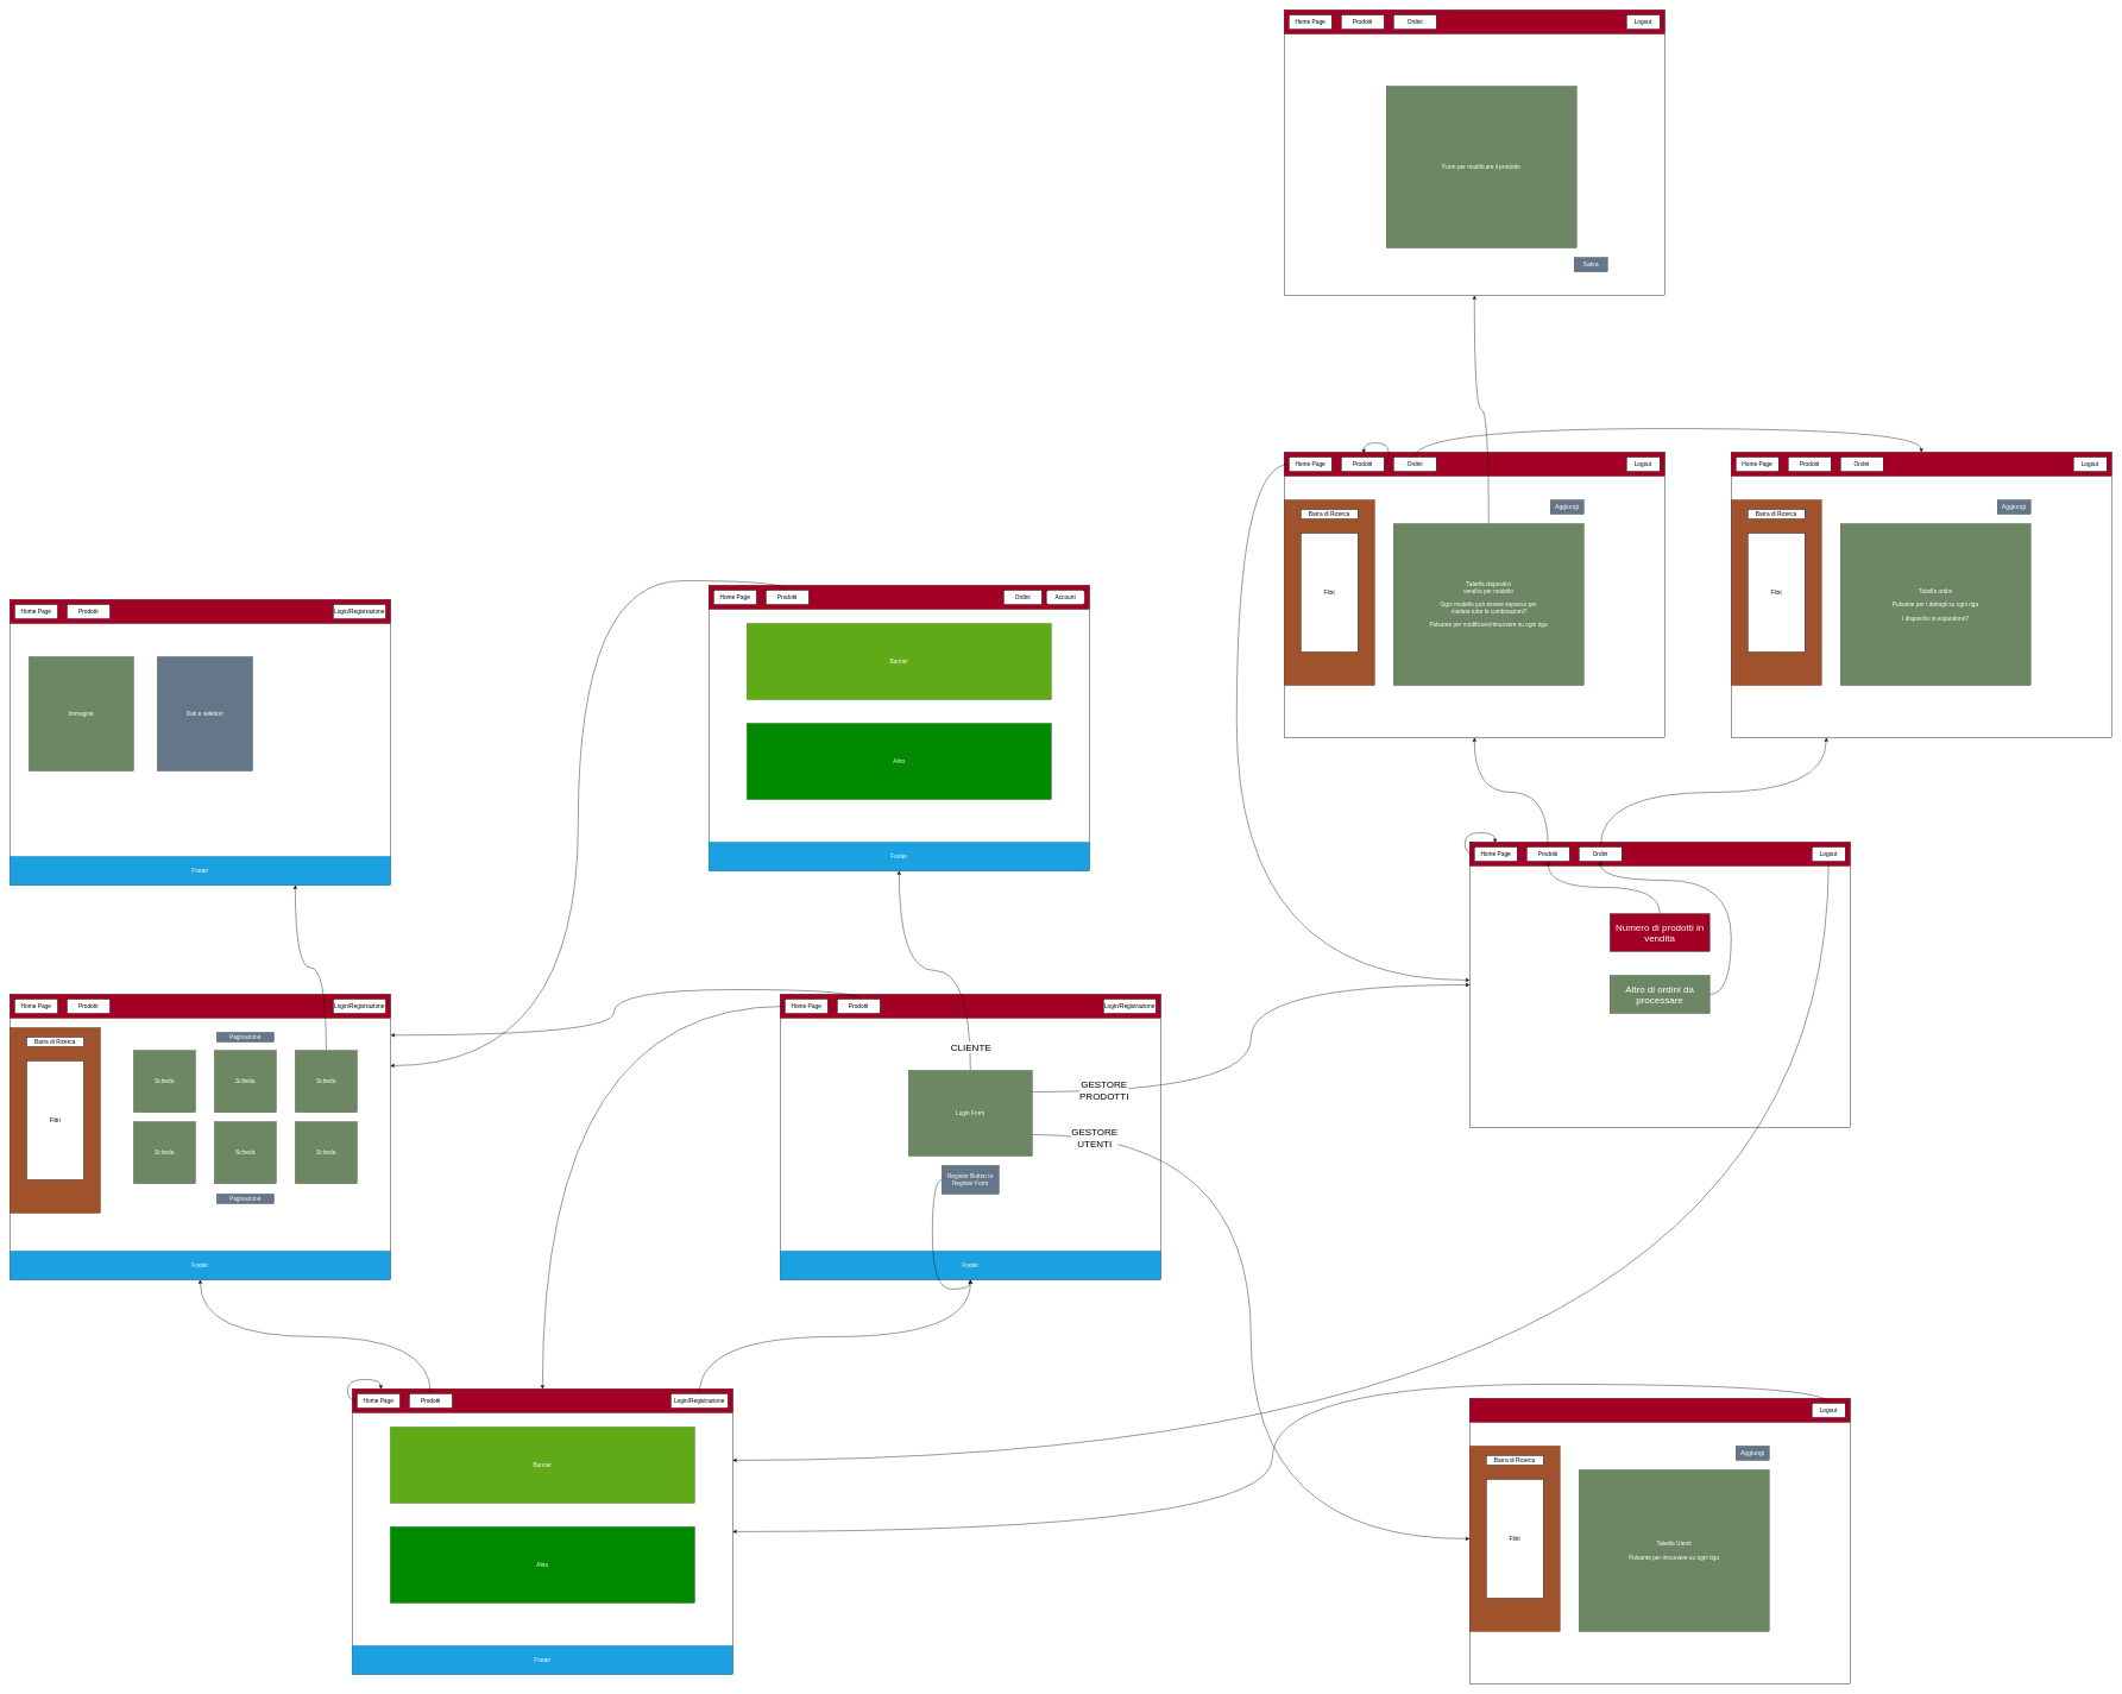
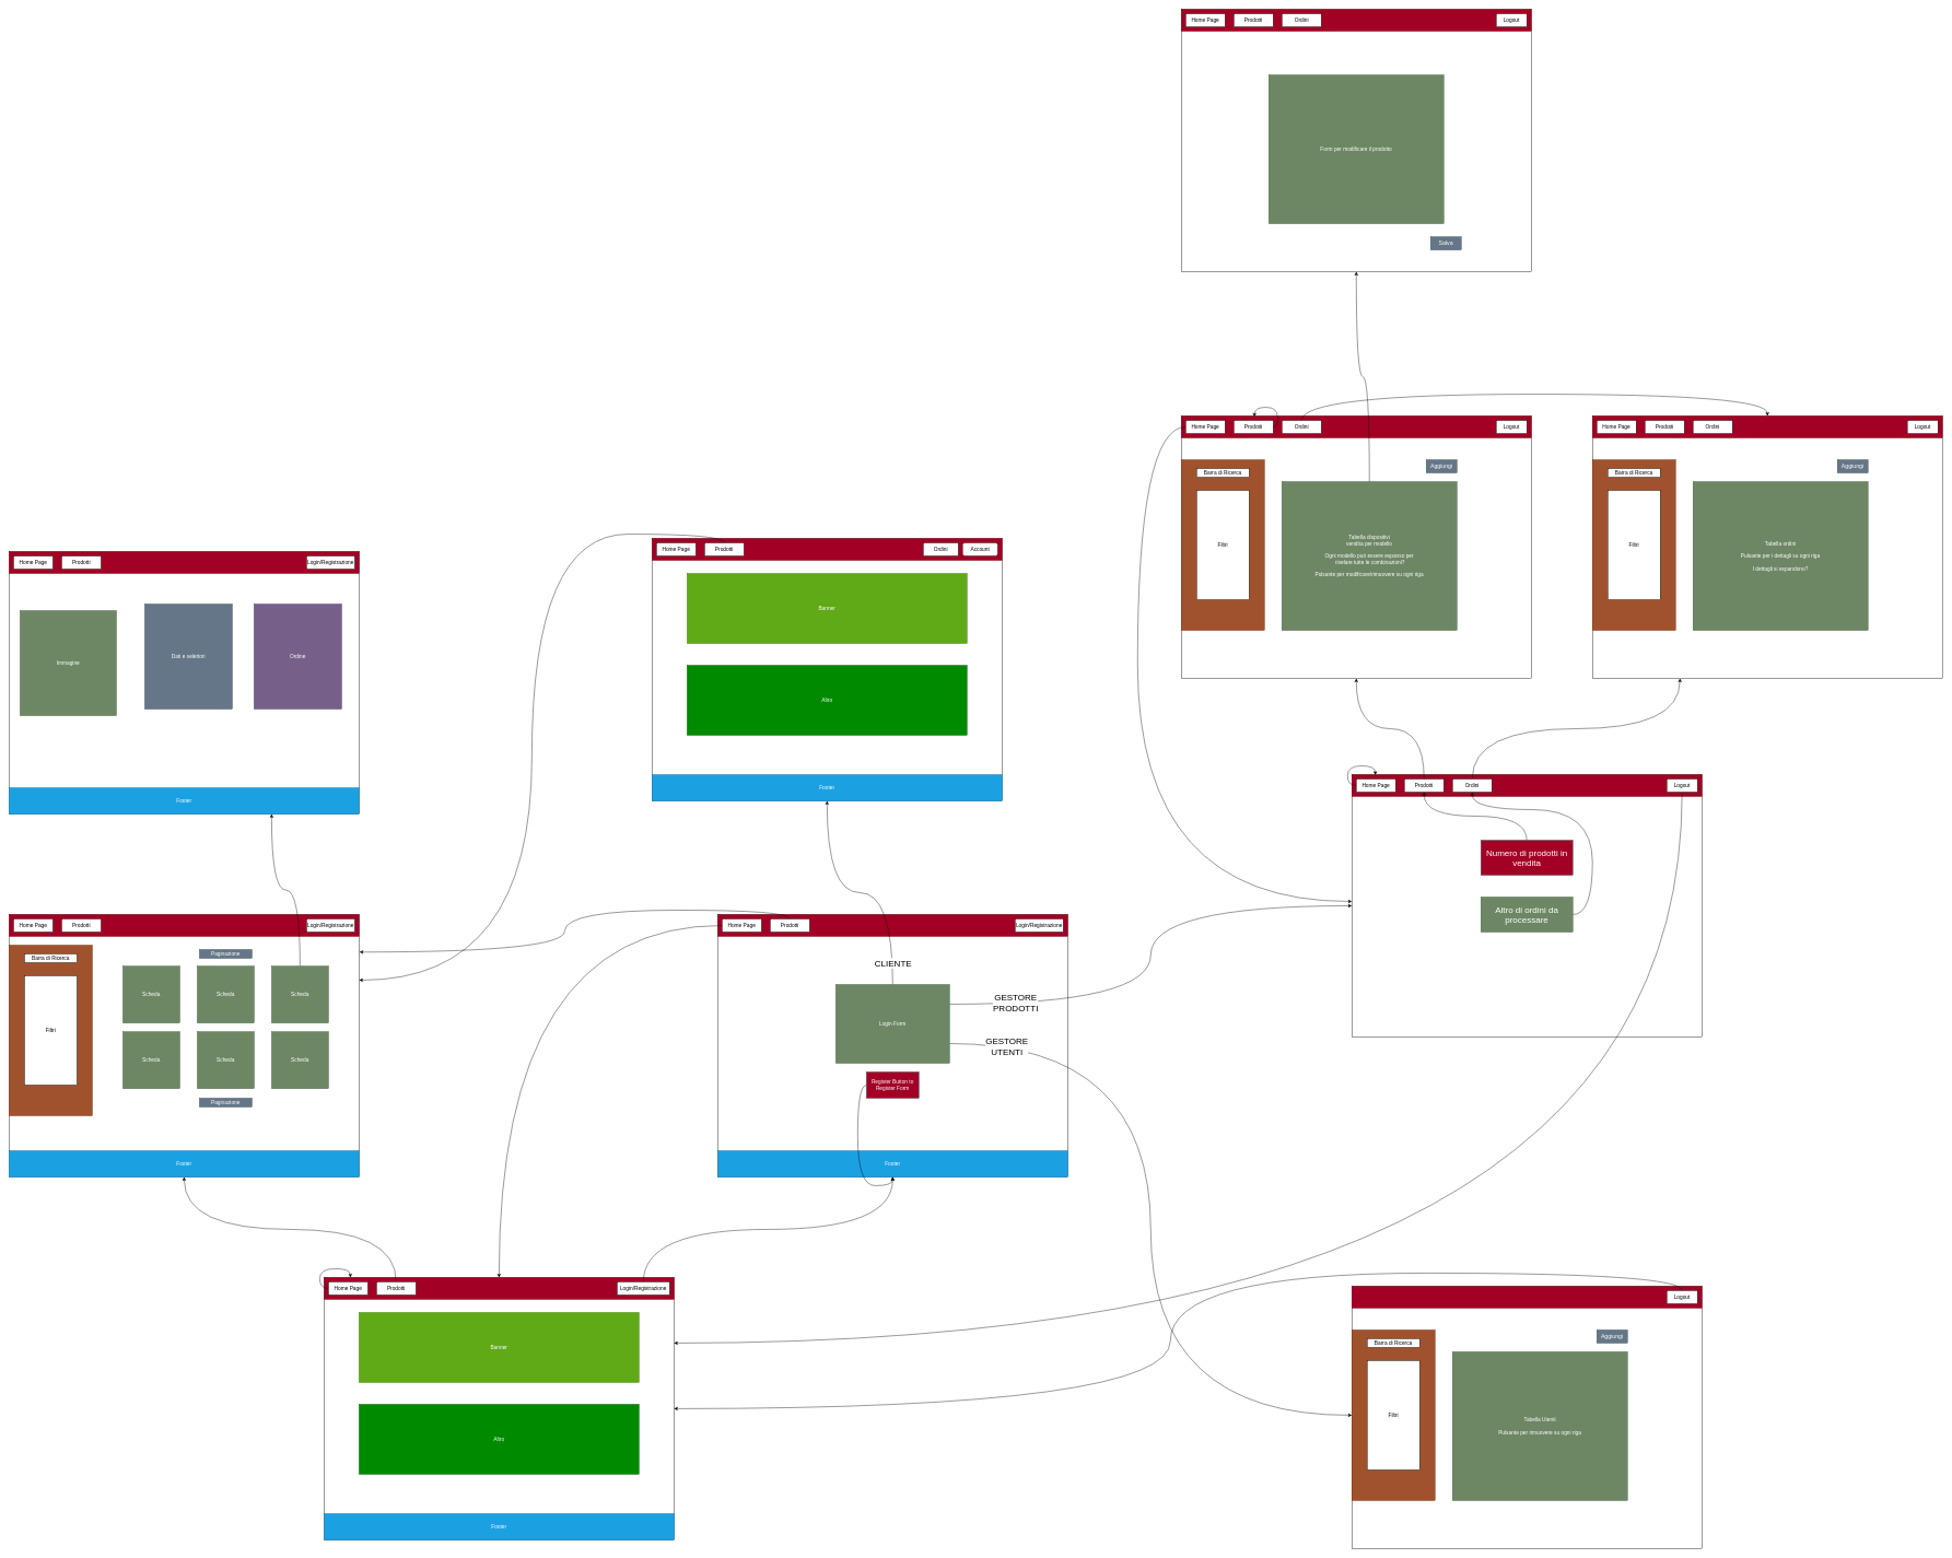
- <mxCell id="122" value="Form per modificare il prodotto" style="rounded=0;whiteSpace=wrap;html=1;fillColor=#6d8764;fontColor=#ffffff;strokeColor=#3A5431;" vertex="1" parent="1"><mxGeometry x="2915" y="180.92" width="400" height="340" as="geometry" /></mxCell>
+ <mxCell id="122" value="Form per modificare il prodotto" style="rounded=0;whiteSpace=wrap;html=1;fillColor=#6d8764;fontColor=#ffffff;strokeColor=#3A5431;" vertex="1" parent="1"><mxGeometry x="2900" y="170.92" width="400" height="340" as="geometry" /></mxCell>
- <mxCell id="123" value="Salva" style="rounded=0;whiteSpace=wrap;html=1;fontSize=13;fillColor=#647687;fontColor=#ffffff;strokeColor=#314354;" vertex="1" parent="1"><mxGeometry x="3310" y="541" width="70" height="30" as="geometry" /></mxCell>
+ <mxCell id="123" value="Salva" style="rounded=0;whiteSpace=wrap;html=1;fontSize=13;fillColor=#647687;fontColor=#ffffff;strokeColor=#314354;" vertex="1" parent="1"><mxGeometry x="3270" y="541" width="70" height="30" as="geometry" /></mxCell>
- <mxCell id="105" value="Tabella ordini&lt;br&gt;&lt;br&gt;Pulsante per i dettagli su ogni riga&lt;br&gt;&lt;br&gt;I dispositivi si espandono?" style="rounded=0;whiteSpace=wrap;html=1;fillColor=#6d8764;fontColor=#ffffff;strokeColor=#3A5431;" vertex="1" parent="1"><mxGeometry x="3870" y="1101" width="400" height="340" as="geometry" /></mxCell>
+ <mxCell id="105" value="Tabella ordini&lt;br&gt;&lt;br&gt;Pulsante per i dettagli su ogni riga&lt;br&gt;&lt;br&gt;I dettagli si espandono?" style="rounded=0;whiteSpace=wrap;html=1;fillColor=#6d8764;fontColor=#ffffff;strokeColor=#3A5431;" vertex="1" parent="1"><mxGeometry x="3870" y="1101" width="400" height="340" as="geometry" /></mxCell>
- <mxCell id="36" value="Immagine" style="rounded=0;whiteSpace=wrap;html=1;fillColor=#6d8764;fontColor=#ffffff;strokeColor=#3A5431;" vertex="1" parent="1"><mxGeometry x="60" y="1381" width="220" height="240" as="geometry" /></mxCell>
+ <mxCell id="36" value="Immagine" style="rounded=0;whiteSpace=wrap;html=1;fillColor=#6d8764;fontColor=#ffffff;strokeColor=#3A5431;" vertex="1" parent="1"><mxGeometry x="45" y="1396" width="220" height="240" as="geometry" /></mxCell>
+ <mxCell id="38" value="Ordine" style="rounded=0;whiteSpace=wrap;html=1;fillColor=#76608a;fontColor=#ffffff;strokeColor=#432D57;" vertex="1" parent="1"><mxGeometry x="580" y="1381" width="200" height="240" as="geometry" /></mxCell>
- <mxCell id="55" value="Register Button to Register Form" style="rounded=0;whiteSpace=wrap;html=1;fillColor=#647687;fontColor=#ffffff;strokeColor=#314354;" vertex="1" parent="1"><mxGeometry x="1980" y="2451" width="120" height="60" as="geometry" /></mxCell>
+ <mxCell id="55" value="Register Button to Register Form" style="rounded=0;whiteSpace=wrap;html=1;fillColor=#a20025;fontColor=#ffffff;strokeColor=#314354;" vertex="1" parent="1"><mxGeometry x="1980" y="2451" width="120" height="60" as="geometry" /></mxCell>
